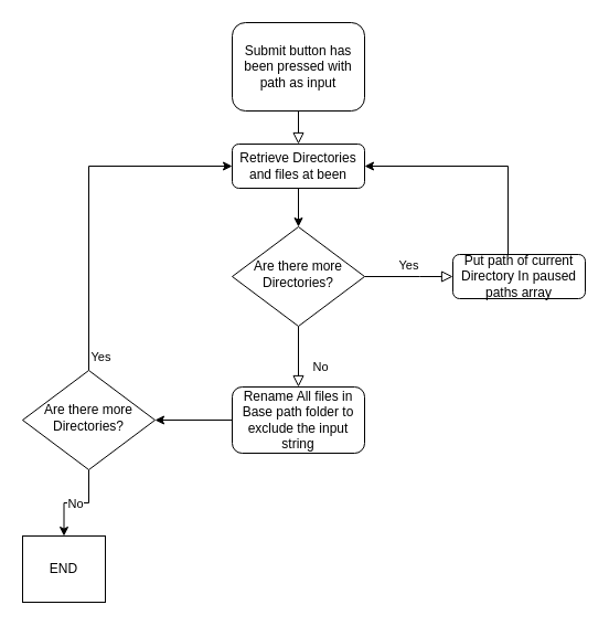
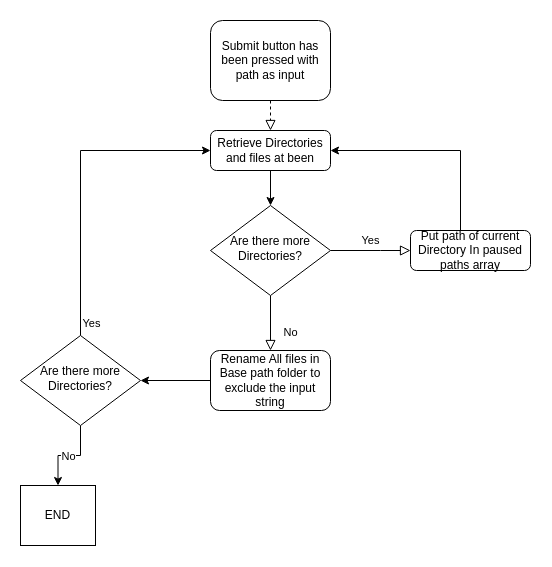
- <mxCell id="2" value="" style="rounded=0;html=1;jettySize=auto;orthogonalLoop=1;fontSize=11;endArrow=block;endFill=0;endSize=8;strokeWidth=1;shadow=0;labelBackgroundColor=none;edgeStyle=orthogonalEdgeStyle;" parent="1" source="3" target="5" edge="1"><mxGeometry relative="1" as="geometry"><mxPoint x="270" y="110" as="targetPoint" /><Array as="points"><mxPoint x="310" y="130" /><mxPoint x="310" y="130" /></Array></mxGeometry></mxCell>
+ <mxCell id="2" value="" style="rounded=0;html=1;jettySize=auto;orthogonalLoop=1;fontSize=11;endArrow=block;endFill=0;endSize=8;strokeWidth=1;shadow=0;labelBackgroundColor=none;edgeStyle=orthogonalEdgeStyle;dashed=1;" parent="1" source="3" target="5" edge="1"><mxGeometry relative="1" as="geometry"><mxPoint x="270" y="110" as="targetPoint" /><Array as="points"><mxPoint x="310" y="130" /><mxPoint x="310" y="130" /></Array></mxGeometry></mxCell>
